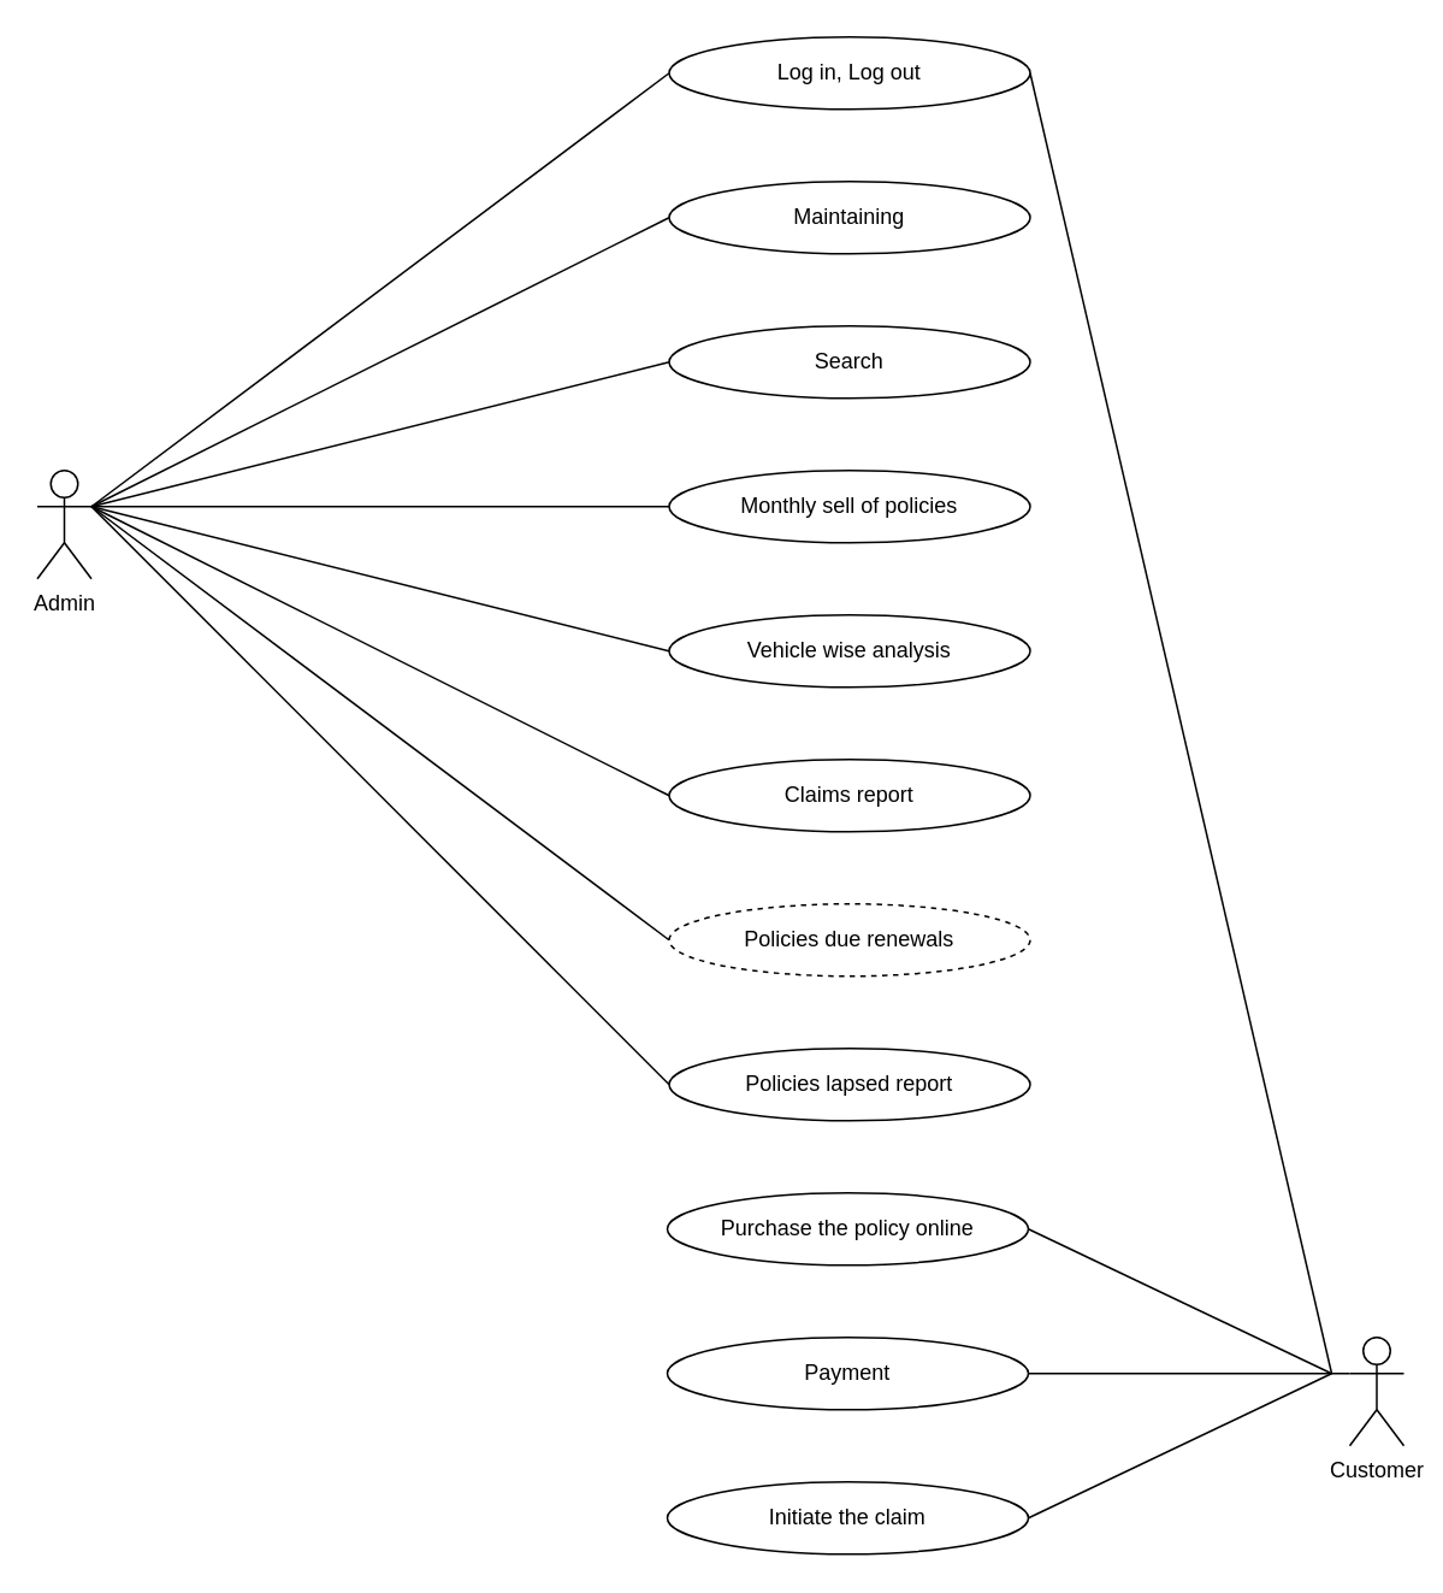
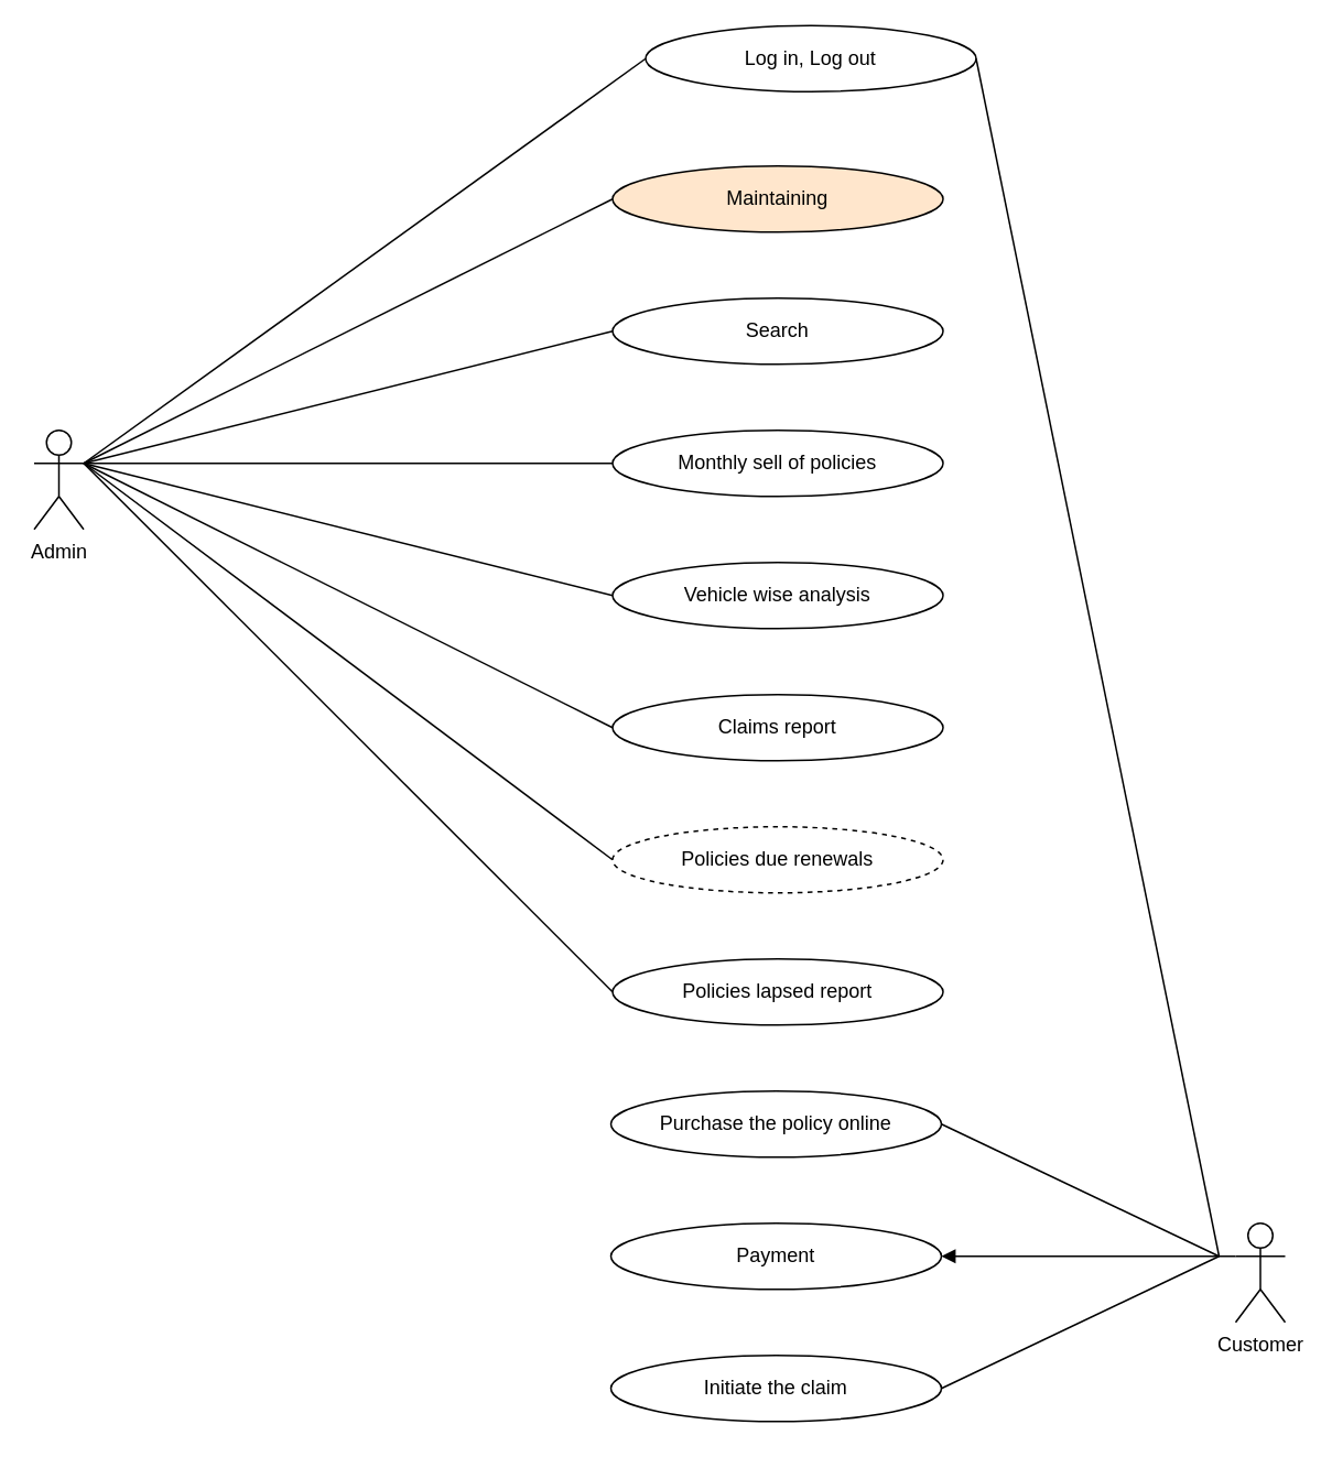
- <mxCell id="3" value="Log in, Log out" style="ellipse;whiteSpace=wrap;html=1;" vertex="1" parent="1"><mxGeometry x="370" y="20" width="200" height="40" as="geometry" /></mxCell>
+ <mxCell id="3" value="Log in, Log out" style="ellipse;whiteSpace=wrap;html=1;" vertex="1" parent="1"><mxGeometry x="390" y="15" width="200" height="40" as="geometry" /></mxCell>
- <mxCell id="4" value="Maintaining" style="ellipse;whiteSpace=wrap;html=1;" vertex="1" parent="1"><mxGeometry x="370" y="100" width="200" height="40" as="geometry" /></mxCell>
+ <mxCell id="4" value="Maintaining" style="ellipse;whiteSpace=wrap;html=1;fillColor=#ffe6cc;" vertex="1" parent="1"><mxGeometry x="370" y="100" width="200" height="40" as="geometry" /></mxCell>
- <mxCell id="23" value="" style="endArrow=none;html=1;rounded=0;entryX=1;entryY=0.5;entryDx=0;entryDy=0;exitX=0;exitY=0.333;exitDx=0;exitDy=0;exitPerimeter=0;" edge="1" parent="1" target="21" source="19"><mxGeometry width="50" height="50" relative="1" as="geometry"><mxPoint x="199" y="641" as="sourcePoint" /><mxPoint x="359" y="681" as="targetPoint" /></mxGeometry></mxCell>
+ <mxCell id="23" value="" style="endArrow=block;html=1;rounded=0;entryX=1;entryY=0.5;entryDx=0;entryDy=0;exitX=0;exitY=0.333;exitDx=0;exitDy=0;exitPerimeter=0;" edge="1" parent="1" target="21" source="19"><mxGeometry width="50" height="50" relative="1" as="geometry"><mxPoint x="199" y="641" as="sourcePoint" /><mxPoint x="359" y="681" as="targetPoint" /></mxGeometry></mxCell>
